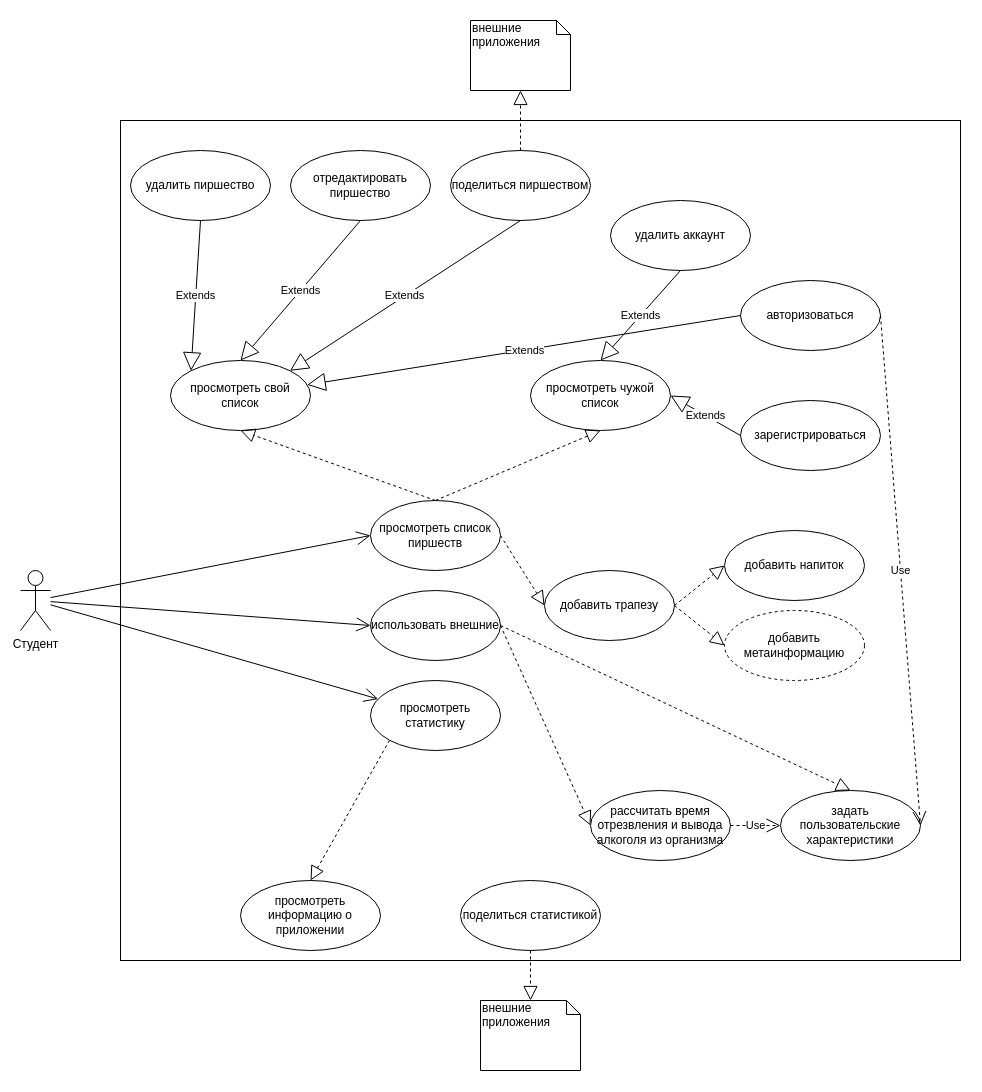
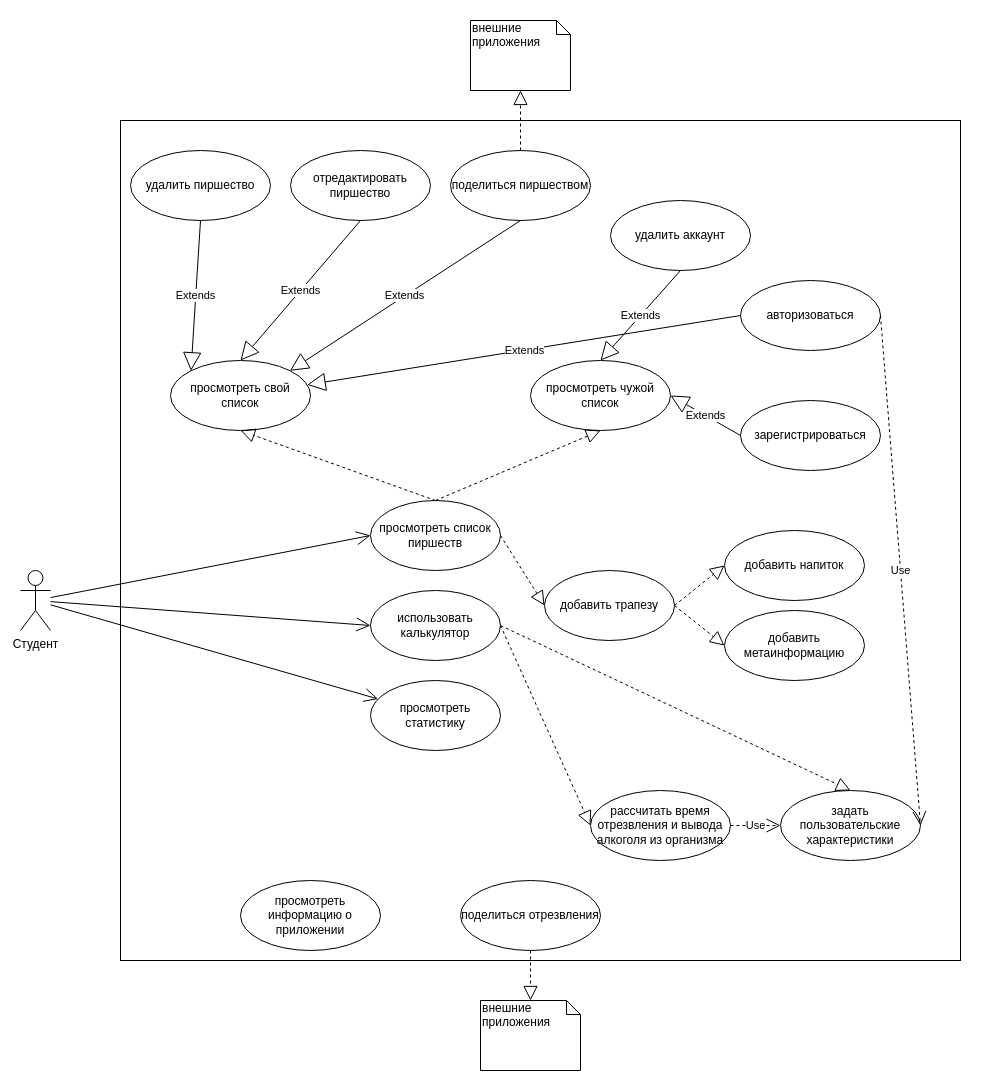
- <mxCell id="8" value="использовать внешние" style="ellipse;whiteSpace=wrap;html=1;" parent="1" vertex="1"><mxGeometry x="370" y="590" width="130" height="70" as="geometry" /></mxCell>
+ <mxCell id="8" value="использовать калькулятор" style="ellipse;whiteSpace=wrap;html=1;" parent="1" vertex="1"><mxGeometry x="370" y="590" width="130" height="70" as="geometry" /></mxCell>
- <mxCell id="20" value="добавить метаинформацию" style="ellipse;whiteSpace=wrap;html=1;dashed=1;" parent="1" vertex="1"><mxGeometry x="724" y="610" width="140" height="70" as="geometry" /></mxCell>
+ <mxCell id="20" value="добавить метаинформацию" style="ellipse;whiteSpace=wrap;html=1;" parent="1" vertex="1"><mxGeometry x="724" y="610" width="140" height="70" as="geometry" /></mxCell>
- <mxCell id="39" value="" style="endArrow=block;dashed=1;endFill=0;endSize=12;html=1;exitX=0;exitY=1;exitDx=0;exitDy=0;entryX=0.5;entryY=0;entryDx=0;entryDy=0;" parent="1" source="7" target="25" edge="1"><mxGeometry width="160" relative="1" as="geometry"><mxPoint x="190" y="840" as="sourcePoint" /><mxPoint x="350" y="840" as="targetPoint" /></mxGeometry></mxCell>
- <mxCell id="23" value="поделиться статистикой" style="ellipse;whiteSpace=wrap;html=1;" parent="1" vertex="1"><mxGeometry x="460" y="880" width="140" height="70" as="geometry" /></mxCell>
+ <mxCell id="23" value="поделиться отрезвления" style="ellipse;whiteSpace=wrap;html=1;" parent="1" vertex="1"><mxGeometry x="460" y="880" width="140" height="70" as="geometry" /></mxCell>
